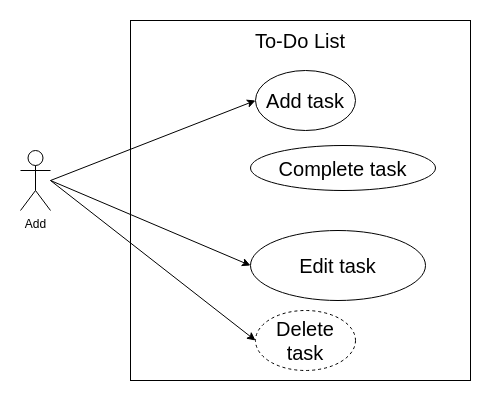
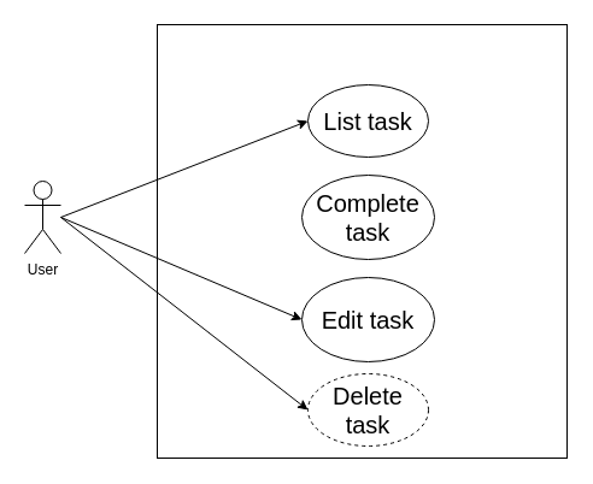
- <mxCell id="3" value="To-Do List" style="text;html=1;strokeColor=none;fillColor=none;align=center;verticalAlign=middle;whiteSpace=wrap;rounded=0;fontSize=20;" parent="1" vertex="1"><mxGeometry x="245" y="30" width="110" height="20" as="geometry" /></mxCell>
- <mxCell id="5" value="Add task" style="ellipse;whiteSpace=wrap;html=1;fontSize=20;" parent="1" vertex="1"><mxGeometry x="255" y="70" width="100" height="60" as="geometry" /></mxCell>
+ <mxCell id="5" value="List task" style="ellipse;whiteSpace=wrap;html=1;fontSize=20;" parent="1" vertex="1"><mxGeometry x="255" y="70" width="100" height="60" as="geometry" /></mxCell>
- <mxCell id="7" value="Complete task" style="ellipse;whiteSpace=wrap;html=1;fontSize=20;" parent="1" vertex="1"><mxGeometry x="250" y="145" width="185" height="45" as="geometry" /></mxCell>
+ <mxCell id="7" value="Complete task" style="ellipse;whiteSpace=wrap;html=1;fontSize=20;" parent="1" vertex="1"><mxGeometry x="250" y="145" width="110" height="70" as="geometry" /></mxCell>
- <mxCell id="4" value="Add" style="shape=umlActor;verticalLabelPosition=bottom;verticalAlign=top;html=1;outlineConnect=0;" parent="1" vertex="1"><mxGeometry x="20" y="150" width="30" height="60" as="geometry" /></mxCell>
+ <mxCell id="4" value="User" style="shape=umlActor;verticalLabelPosition=bottom;verticalAlign=top;html=1;outlineConnect=0;" parent="1" vertex="1"><mxGeometry x="20" y="150" width="30" height="60" as="geometry" /></mxCell>
- <mxCell id="8" value="Edit task" style="ellipse;whiteSpace=wrap;html=1;fontSize=20;" vertex="1" parent="1"><mxGeometry x="250" y="230" width="175" height="70" as="geometry" /></mxCell>
+ <mxCell id="8" value="Edit task" style="ellipse;whiteSpace=wrap;html=1;fontSize=20;" vertex="1" parent="1"><mxGeometry x="250" y="230" width="110" height="70" as="geometry" /></mxCell>
